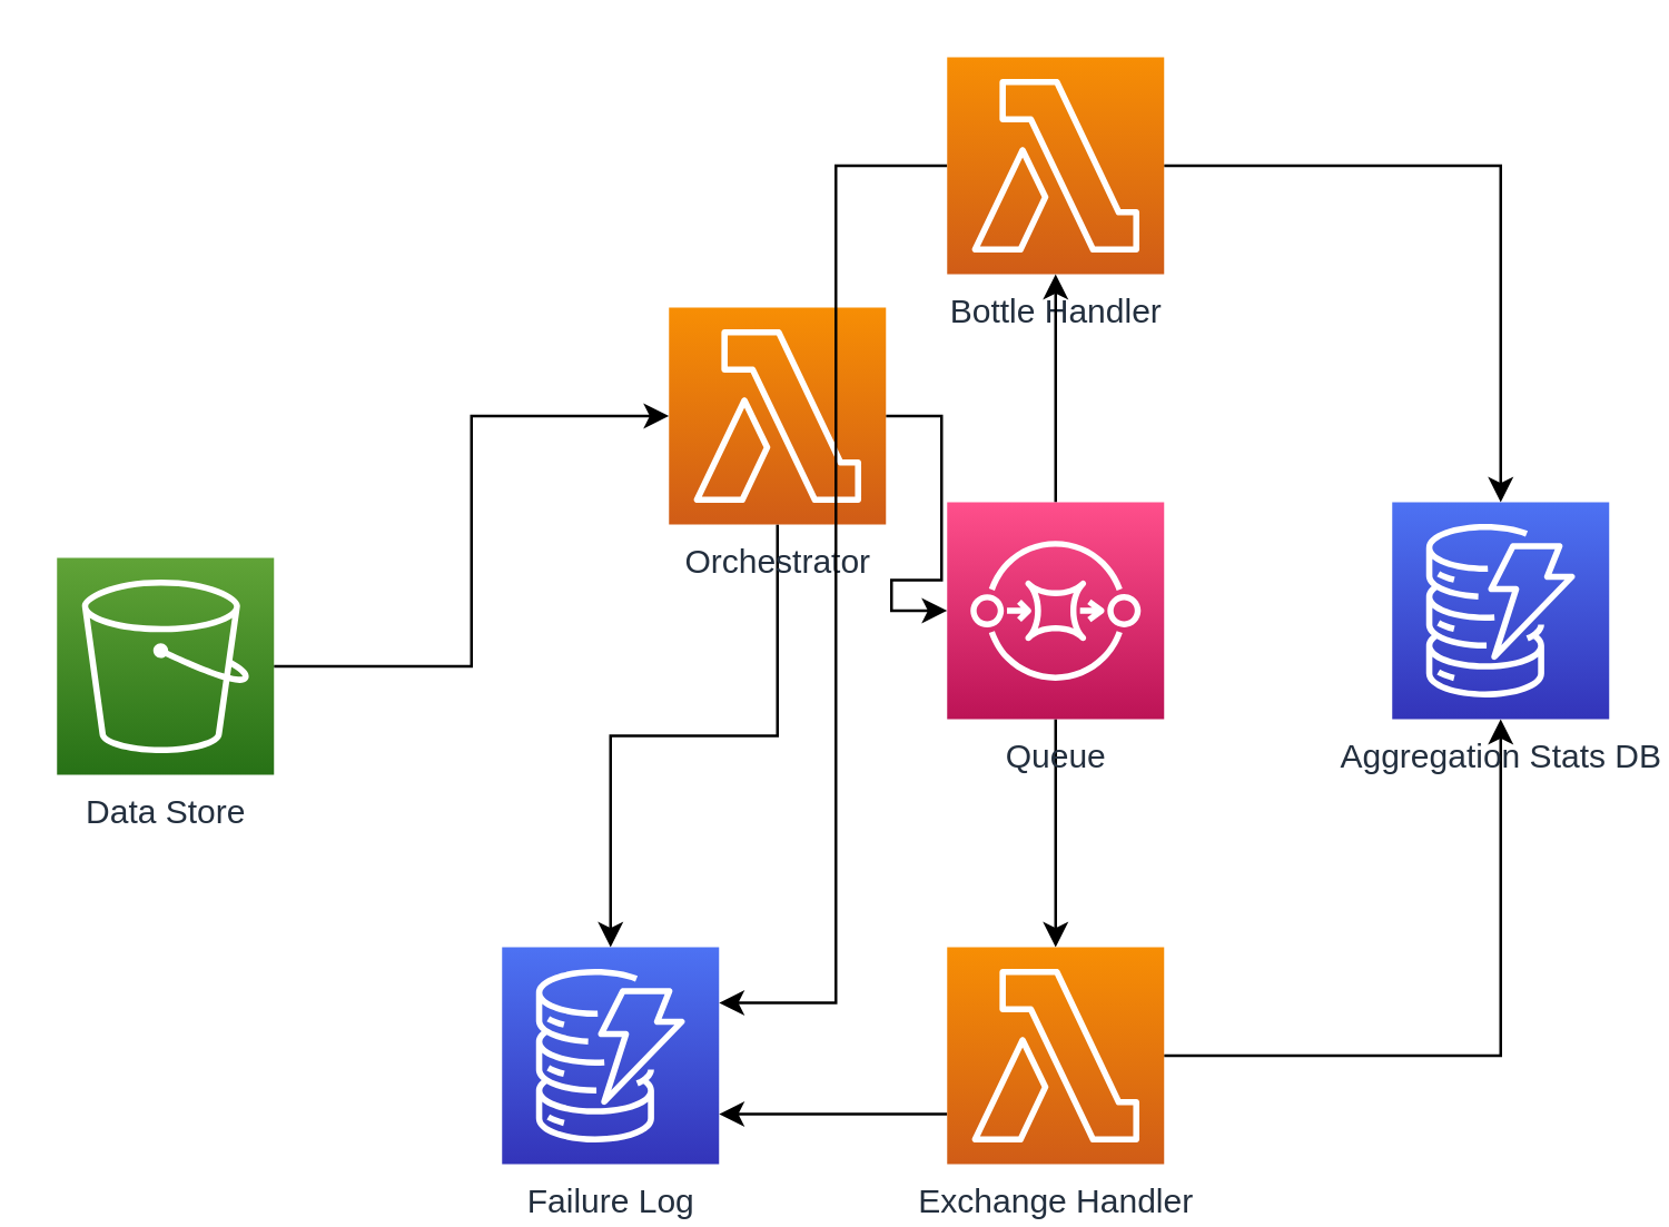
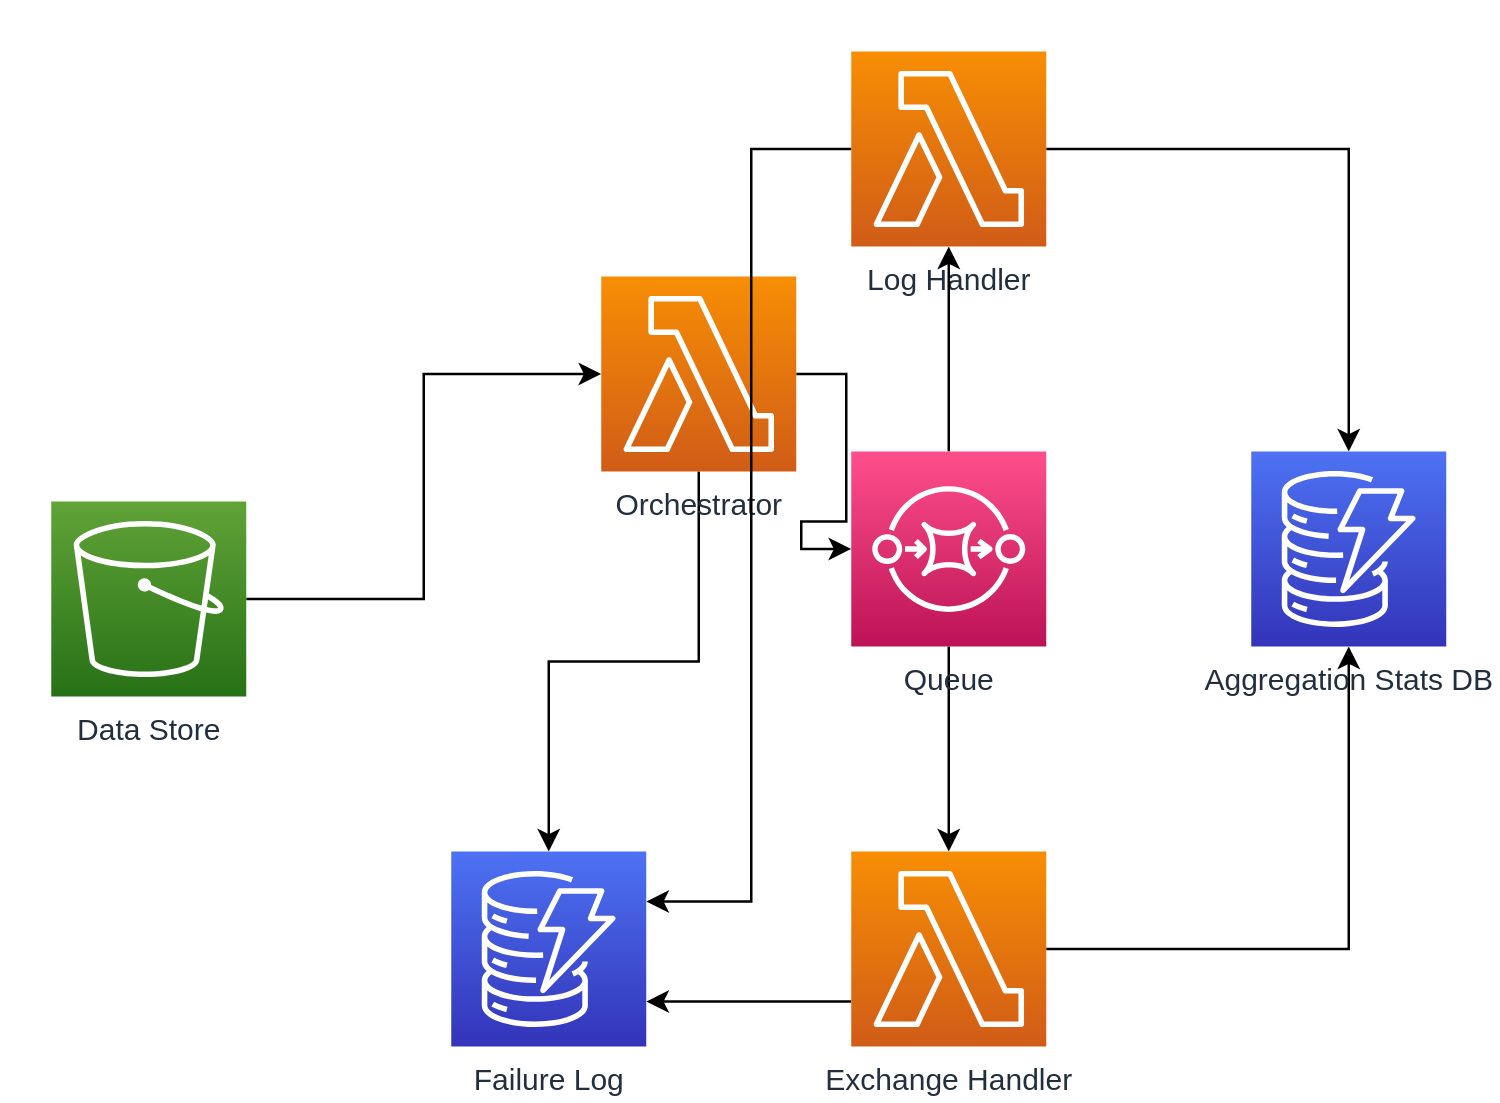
- <mxCell id="9" value="Bottle Handler" style="sketch=0;points=[[0,0,0],[0.25,0,0],[0.5,0,0],[0.75,0,0],[1,0,0],[0,1,0],[0.25,1,0],[0.5,1,0],[0.75,1,0],[1,1,0],[0,0.25,0],[0,0.5,0],[0,0.75,0],[1,0.25,0],[1,0.5,0],[1,0.75,0]];outlineConnect=0;fontColor=#232F3E;gradientColor=#F78E04;gradientDirection=north;fillColor=#D05C17;strokeColor=#ffffff;dashed=0;verticalLabelPosition=bottom;verticalAlign=top;align=center;html=1;fontSize=12;fontStyle=0;aspect=fixed;shape=mxgraph.aws4.resourceIcon;resIcon=mxgraph.aws4.lambda;" parent="1" vertex="1"><mxGeometry x="340" y="20" width="78" height="78" as="geometry" /></mxCell>
+ <mxCell id="9" value="Log Handler" style="sketch=0;points=[[0,0,0],[0.25,0,0],[0.5,0,0],[0.75,0,0],[1,0,0],[0,1,0],[0.25,1,0],[0.5,1,0],[0.75,1,0],[1,1,0],[0,0.25,0],[0,0.5,0],[0,0.75,0],[1,0.25,0],[1,0.5,0],[1,0.75,0]];outlineConnect=0;fontColor=#232F3E;gradientColor=#F78E04;gradientDirection=north;fillColor=#D05C17;strokeColor=#ffffff;dashed=0;verticalLabelPosition=bottom;verticalAlign=top;align=center;html=1;fontSize=12;fontStyle=0;aspect=fixed;shape=mxgraph.aws4.resourceIcon;resIcon=mxgraph.aws4.lambda;" parent="1" vertex="1"><mxGeometry x="340" y="20" width="78" height="78" as="geometry" /></mxCell>
